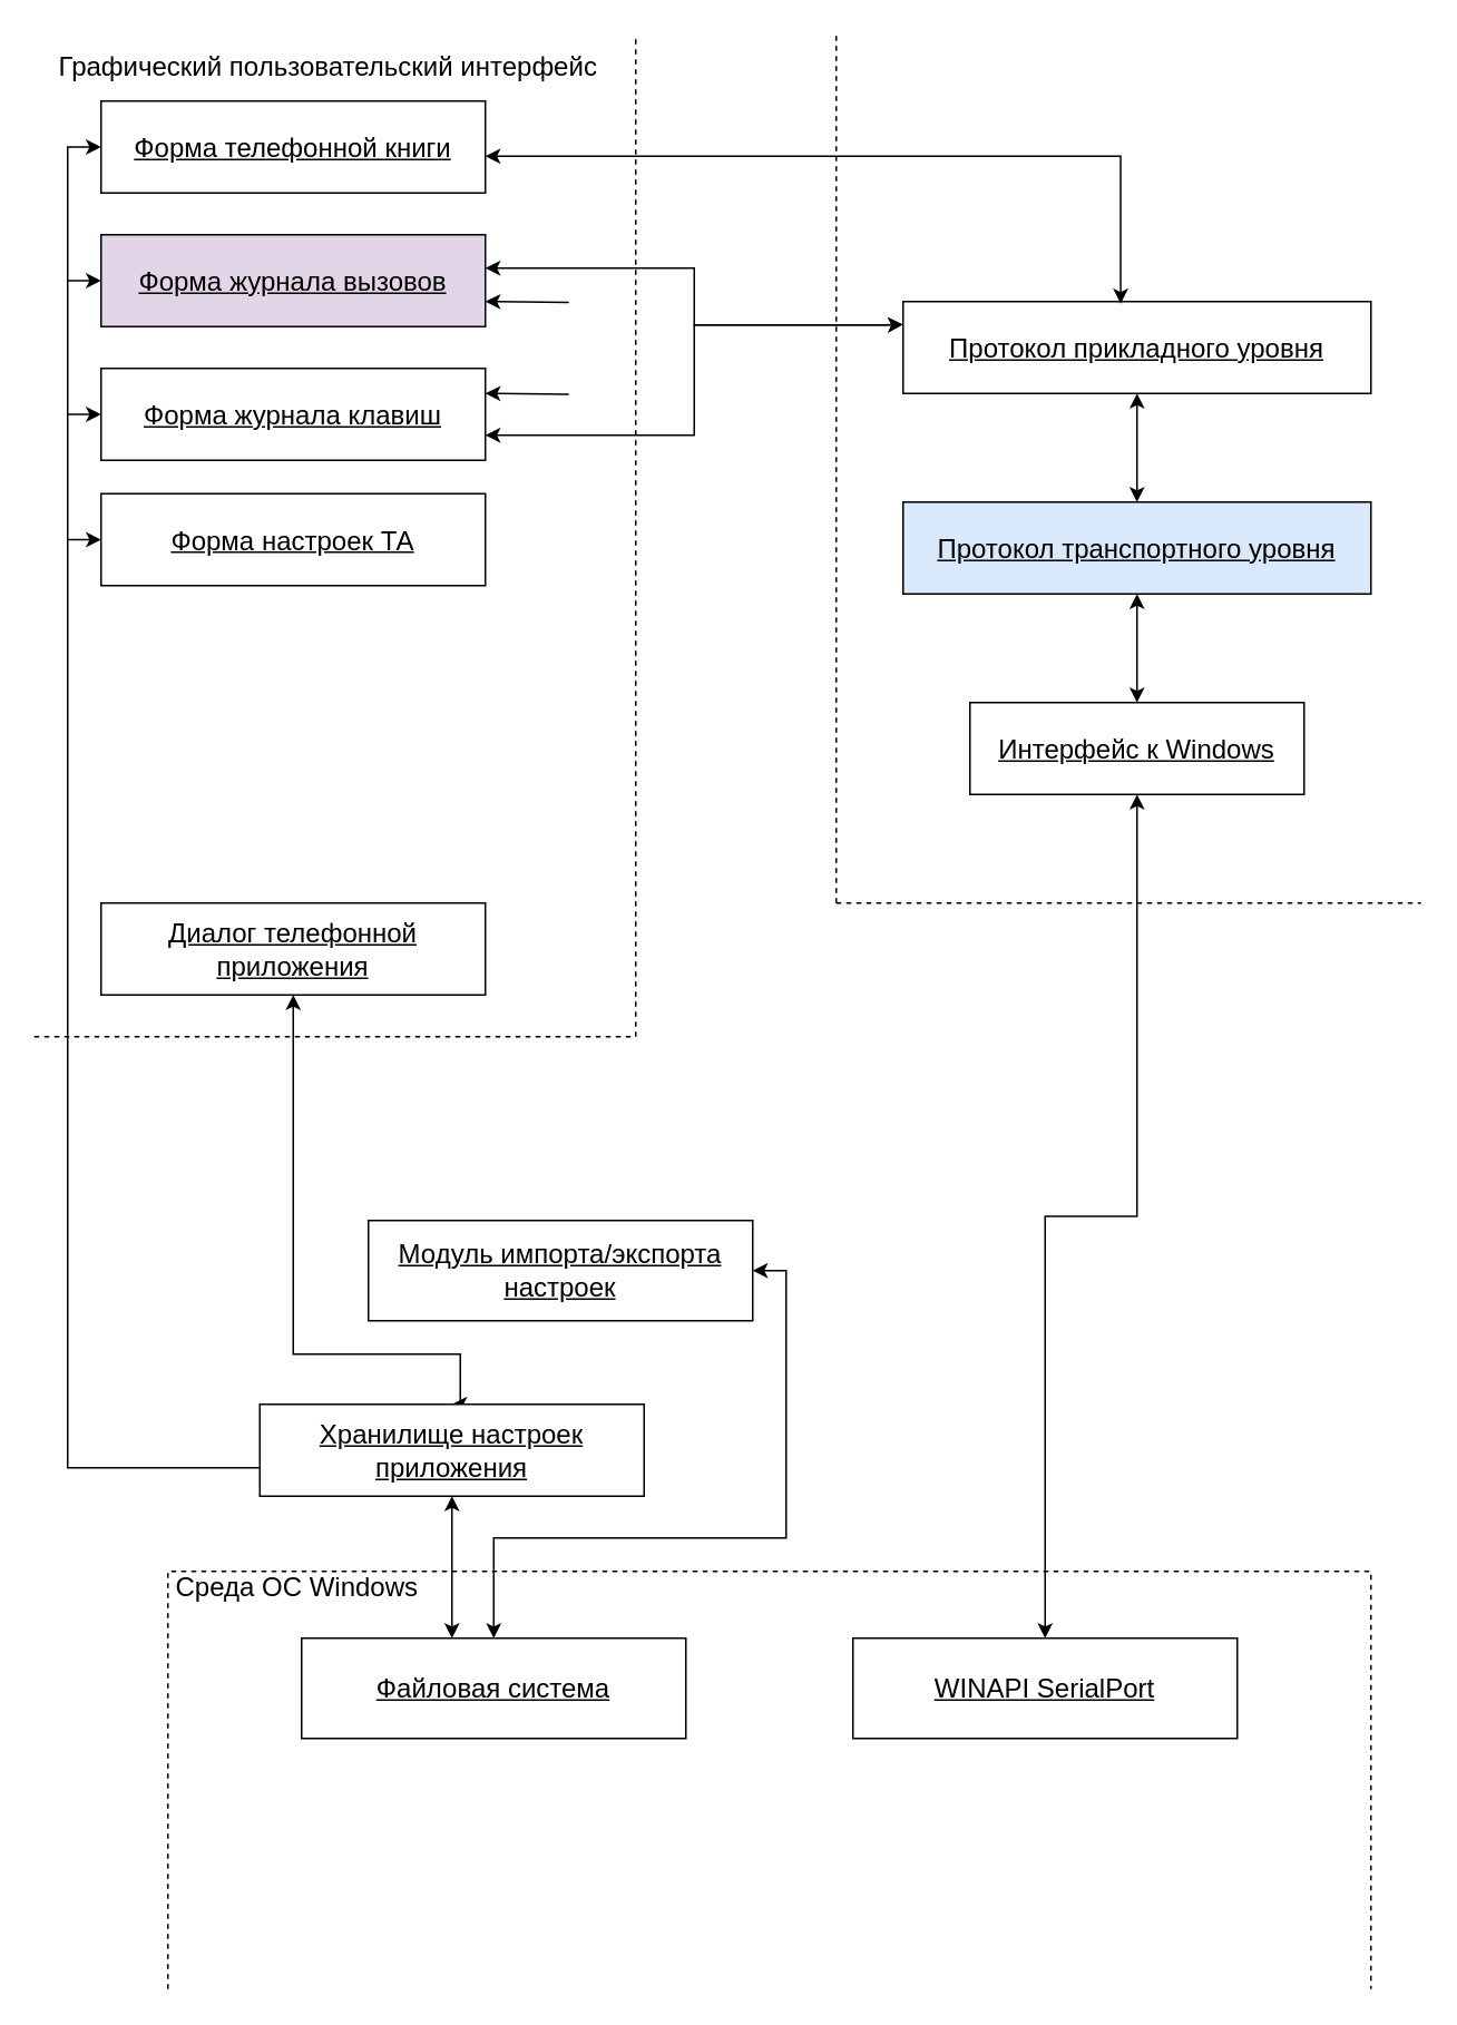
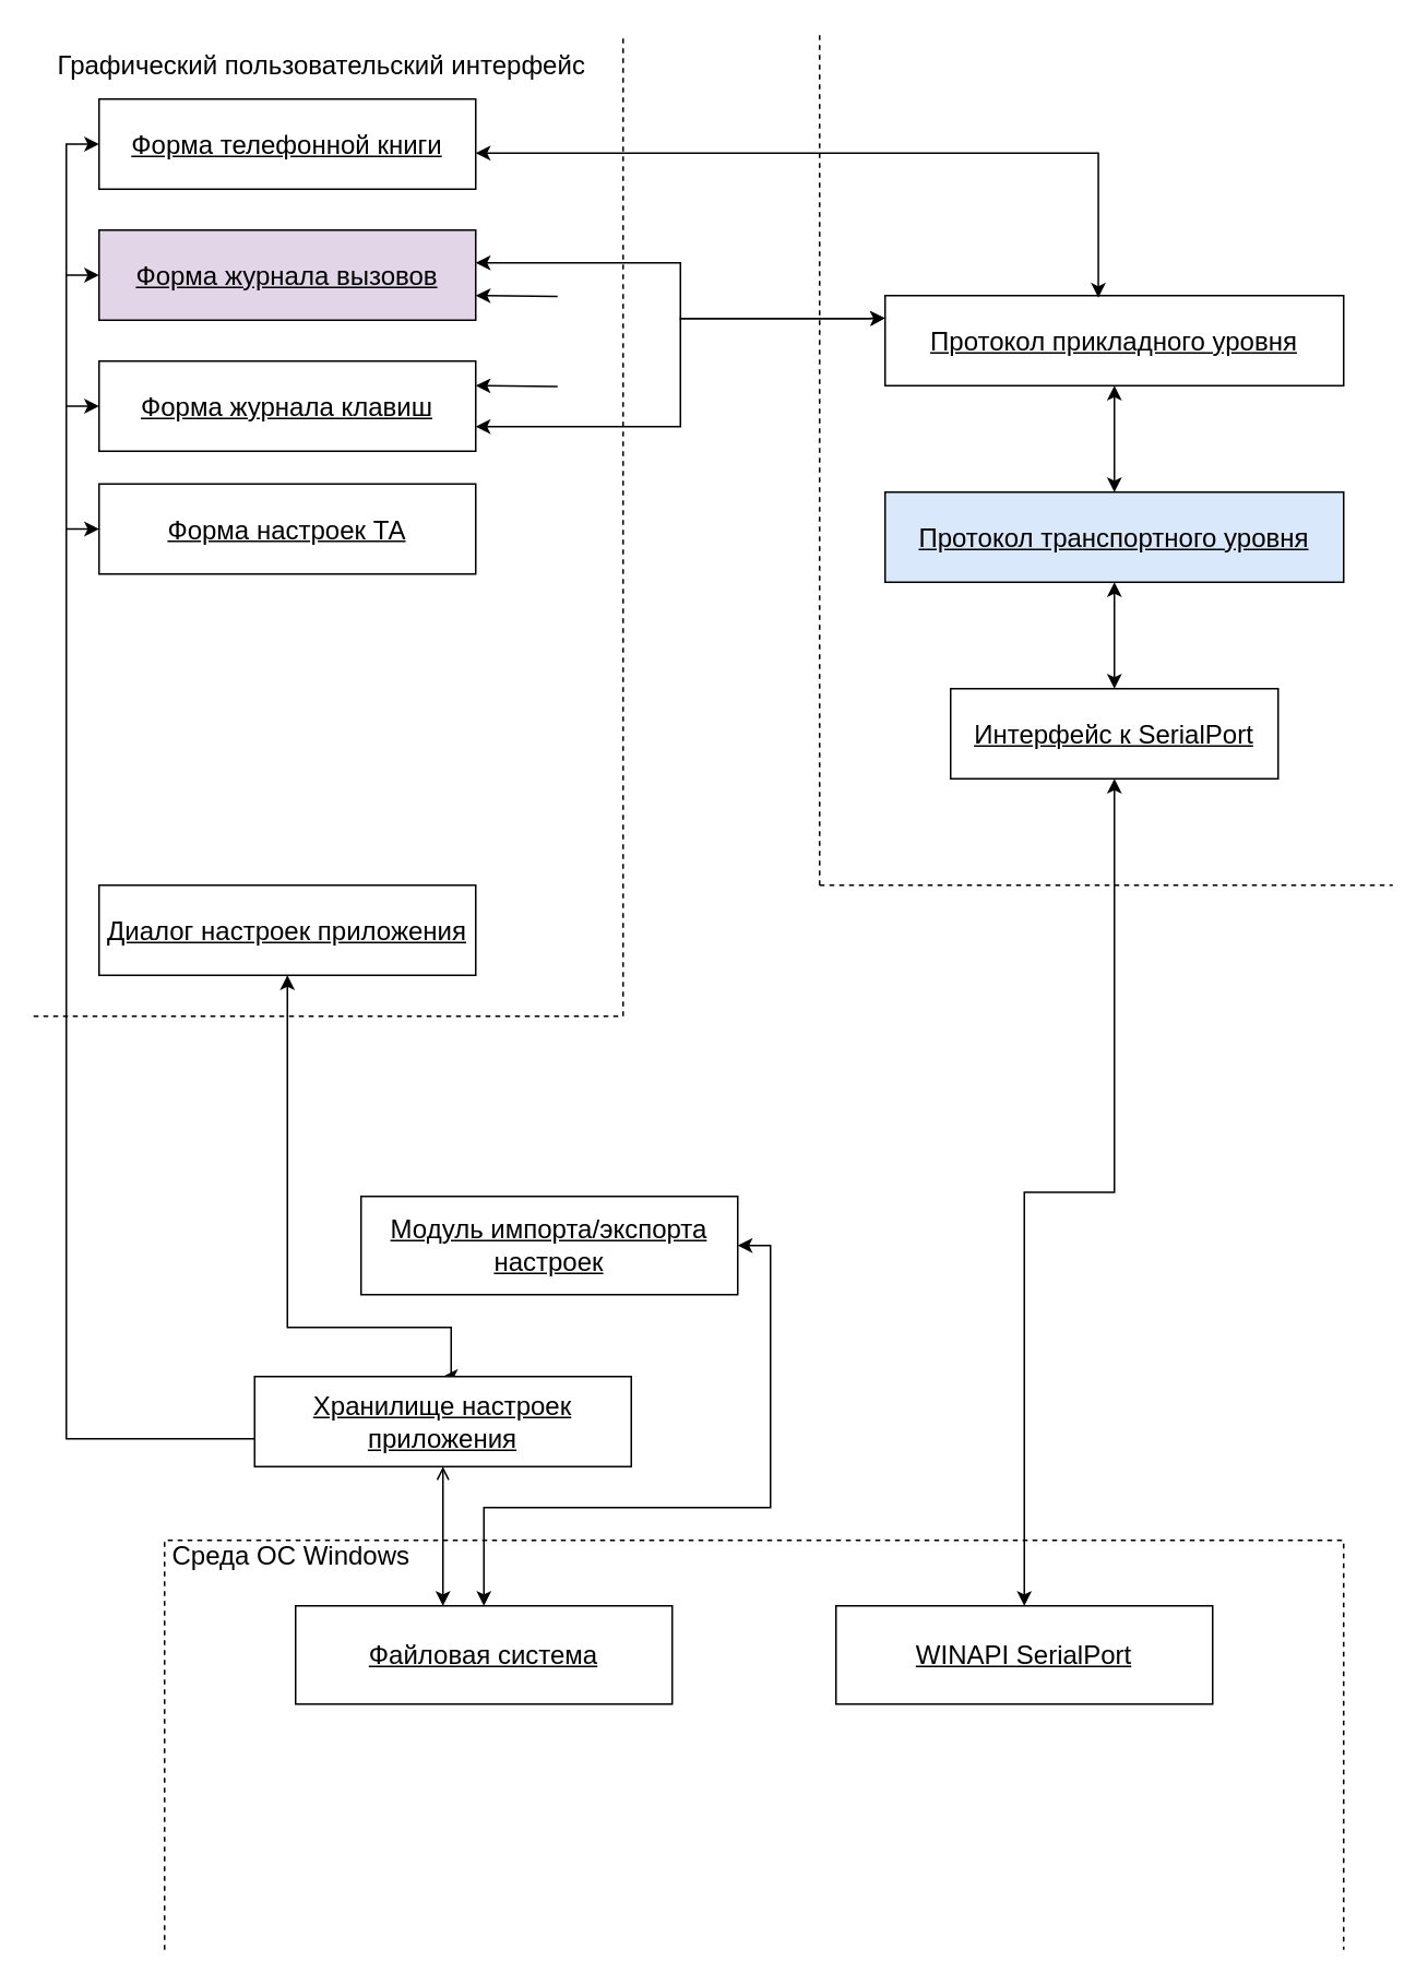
- <mxCell id="3" value="&lt;div&gt;Интерфейс к Windows&lt;/div&gt;" style="rounded=0;whiteSpace=wrap;html=1;fontSize=16;fontStyle=4" vertex="1" parent="1"><mxGeometry x="580" y="420" width="200" height="55" as="geometry" /></mxCell>
+ <mxCell id="3" value="&lt;div&gt;Интерфейс к SerialPort&lt;/div&gt;" style="rounded=0;whiteSpace=wrap;html=1;fontSize=16;fontStyle=4" vertex="1" parent="1"><mxGeometry x="580" y="420" width="200" height="55" as="geometry" /></mxCell>
- <mxCell id="17" value="Диалог телефонной приложения" style="rounded=0;whiteSpace=wrap;html=1;fontSize=16;fontStyle=4" vertex="1" parent="1"><mxGeometry x="60" y="540" width="230" height="55" as="geometry" /></mxCell>
+ <mxCell id="17" value="Диалог настроек приложения" style="rounded=0;whiteSpace=wrap;html=1;fontSize=16;fontStyle=4" vertex="1" parent="1"><mxGeometry x="60" y="540" width="230" height="55" as="geometry" /></mxCell>
- <mxCell id="22" style="edgeStyle=orthogonalEdgeStyle;rounded=0;orthogonalLoop=1;jettySize=auto;html=1;fontSize=16;startArrow=classic;startFill=1;entryX=0.5;entryY=1;entryDx=0;entryDy=0;" edge="1" parent="1" source="23" target="20"><mxGeometry relative="1" as="geometry"><mxPoint x="150" y="920" as="targetPoint" /><Array as="points"><mxPoint x="275" y="1000" /><mxPoint x="275" y="1000" /></Array></mxGeometry></mxCell>
+ <mxCell id="22" style="edgeStyle=orthogonalEdgeStyle;rounded=0;orthogonalLoop=1;jettySize=auto;html=1;fontSize=16;startArrow=classic;startFill=1;entryX=0.5;entryY=1;entryDx=0;entryDy=0;endArrow=open;" edge="1" parent="1" source="23" target="20"><mxGeometry relative="1" as="geometry"><mxPoint x="150" y="920" as="targetPoint" /><Array as="points"><mxPoint x="275" y="1000" /><mxPoint x="275" y="1000" /></Array></mxGeometry></mxCell>
